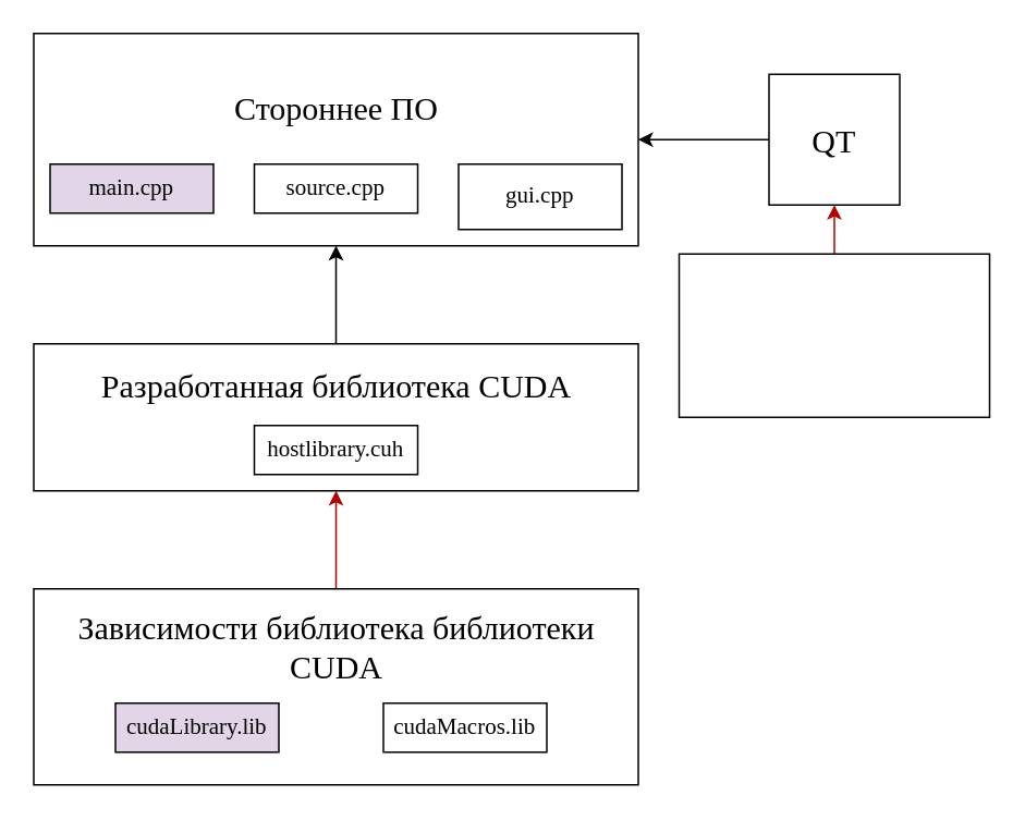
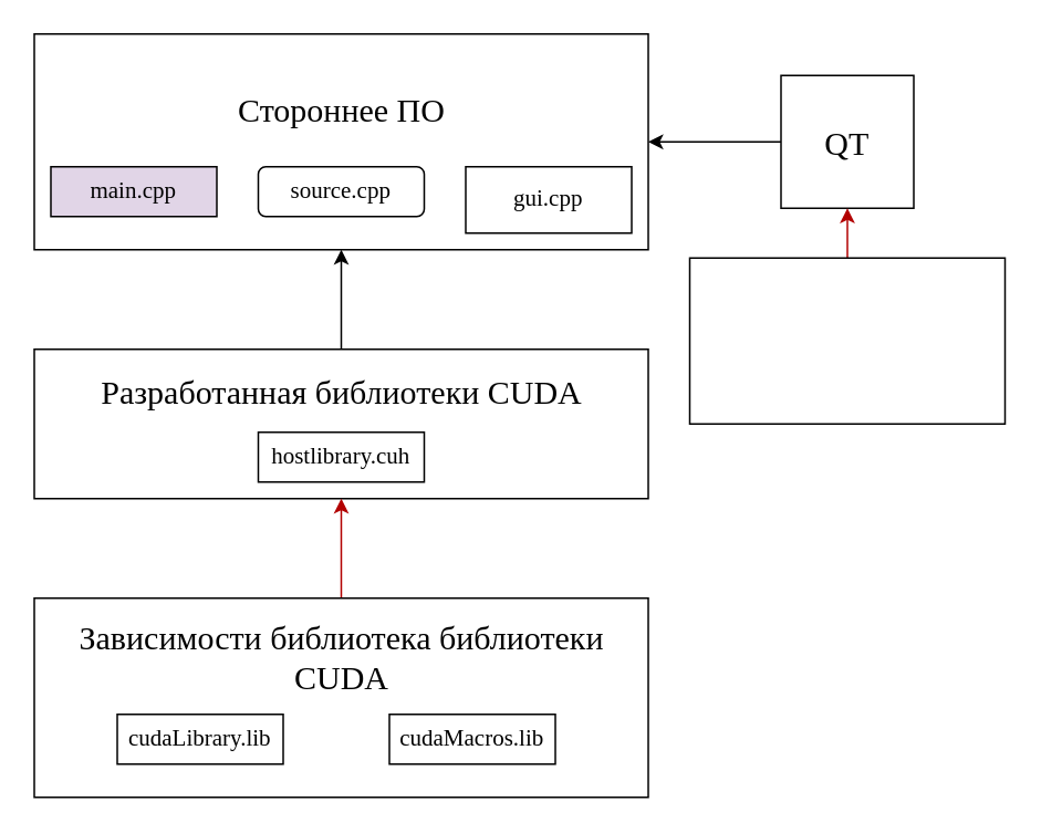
- <mxCell id="4" value="&lt;font style=&quot;font-size: 14px;&quot; face=&quot;Times New Roman&quot;&gt;source.cpp&lt;/font&gt;" style="rounded=0;whiteSpace=wrap;html=1;" vertex="1" parent="1"><mxGeometry x="155" y="100" width="100" height="30" as="geometry" /></mxCell>
+ <mxCell id="4" value="&lt;font style=&quot;font-size: 14px;&quot; face=&quot;Times New Roman&quot;&gt;source.cpp&lt;/font&gt;" style="whiteSpace=wrap;html=1;rounded=1;" vertex="1" parent="1"><mxGeometry x="155" y="100" width="100" height="30" as="geometry" /></mxCell>
- <mxCell id="11" value="&lt;span style=&quot;font-size: 20px;&quot;&gt;Разработанная библиотека CUDA&lt;/span&gt;" style="text;html=1;strokeColor=none;fillColor=none;align=center;verticalAlign=middle;whiteSpace=wrap;rounded=0;fontSize=14;fontFamily=Times New Roman;" vertex="1" parent="1"><mxGeometry x="38.75" y="220" width="332.5" height="30" as="geometry" /></mxCell>
+ <mxCell id="11" value="&lt;span style=&quot;font-size: 20px;&quot;&gt;Разработанная библиотеки CUDA&lt;/span&gt;" style="text;html=1;strokeColor=none;fillColor=none;align=center;verticalAlign=middle;whiteSpace=wrap;rounded=0;fontSize=14;fontFamily=Times New Roman;" vertex="1" parent="1"><mxGeometry x="38.75" y="220" width="332.5" height="30" as="geometry" /></mxCell>
- <mxCell id="18" value="&lt;font style=&quot;font-size: 14px;&quot; face=&quot;Times New Roman&quot;&gt;cudaLibrary.lib&lt;/font&gt;" style="rounded=0;whiteSpace=wrap;html=1;fillColor=#e1d5e7;" vertex="1" parent="1"><mxGeometry x="70" y="430" width="100" height="30" as="geometry" /></mxCell>
+ <mxCell id="18" value="&lt;font style=&quot;font-size: 14px;&quot; face=&quot;Times New Roman&quot;&gt;cudaLibrary.lib&lt;/font&gt;" style="rounded=0;whiteSpace=wrap;html=1;" vertex="1" parent="1"><mxGeometry x="70" y="430" width="100" height="30" as="geometry" /></mxCell>
